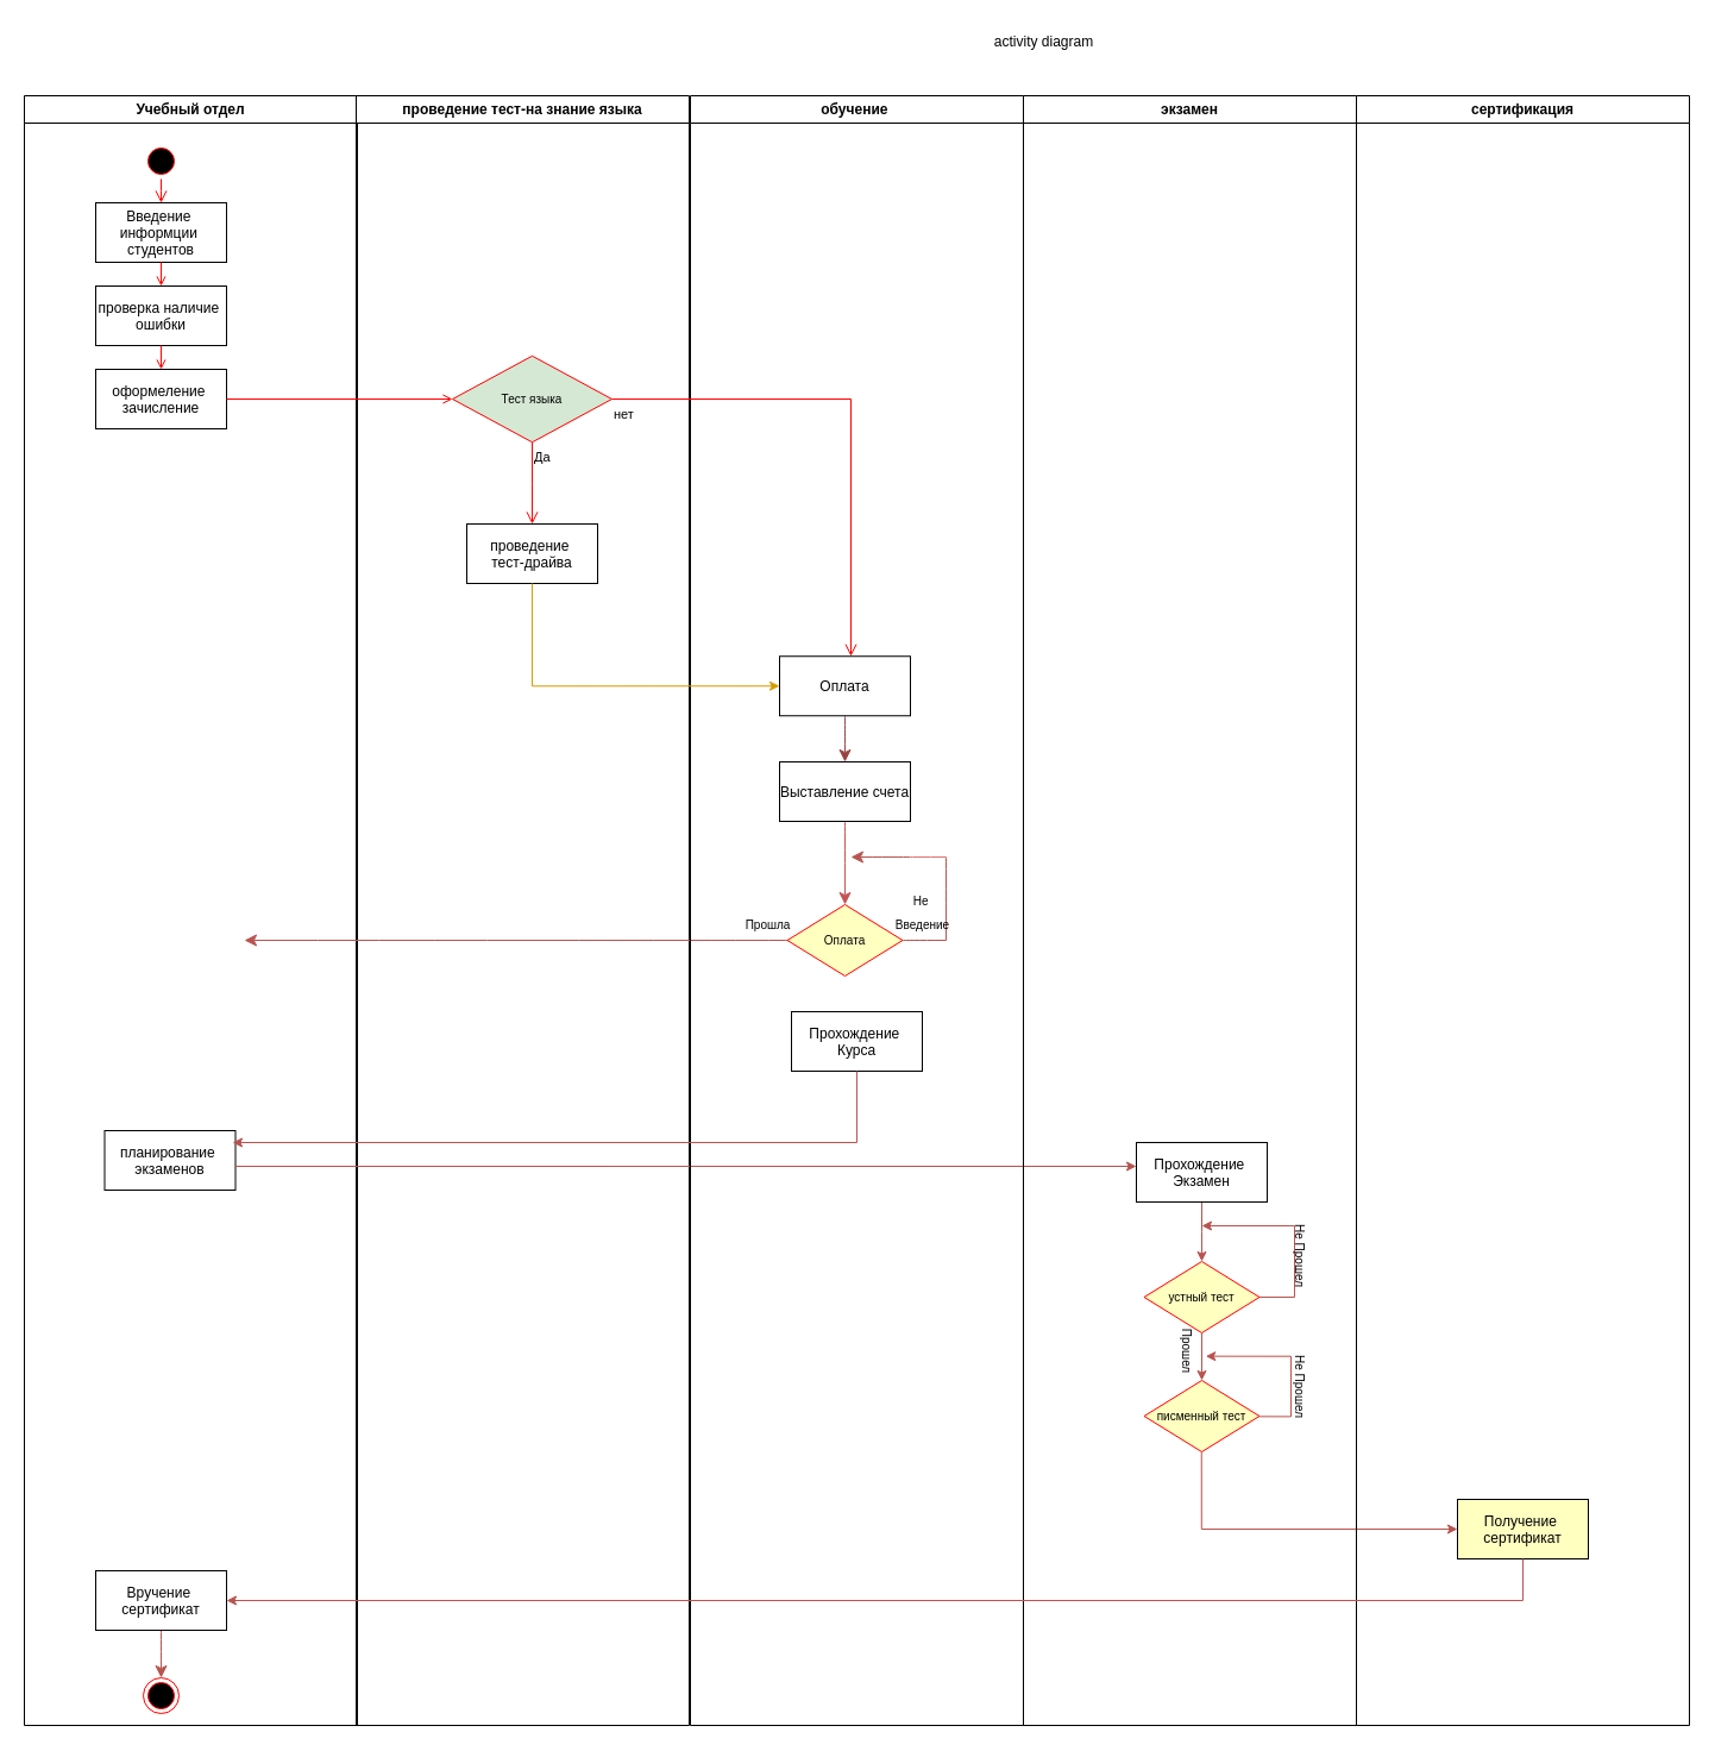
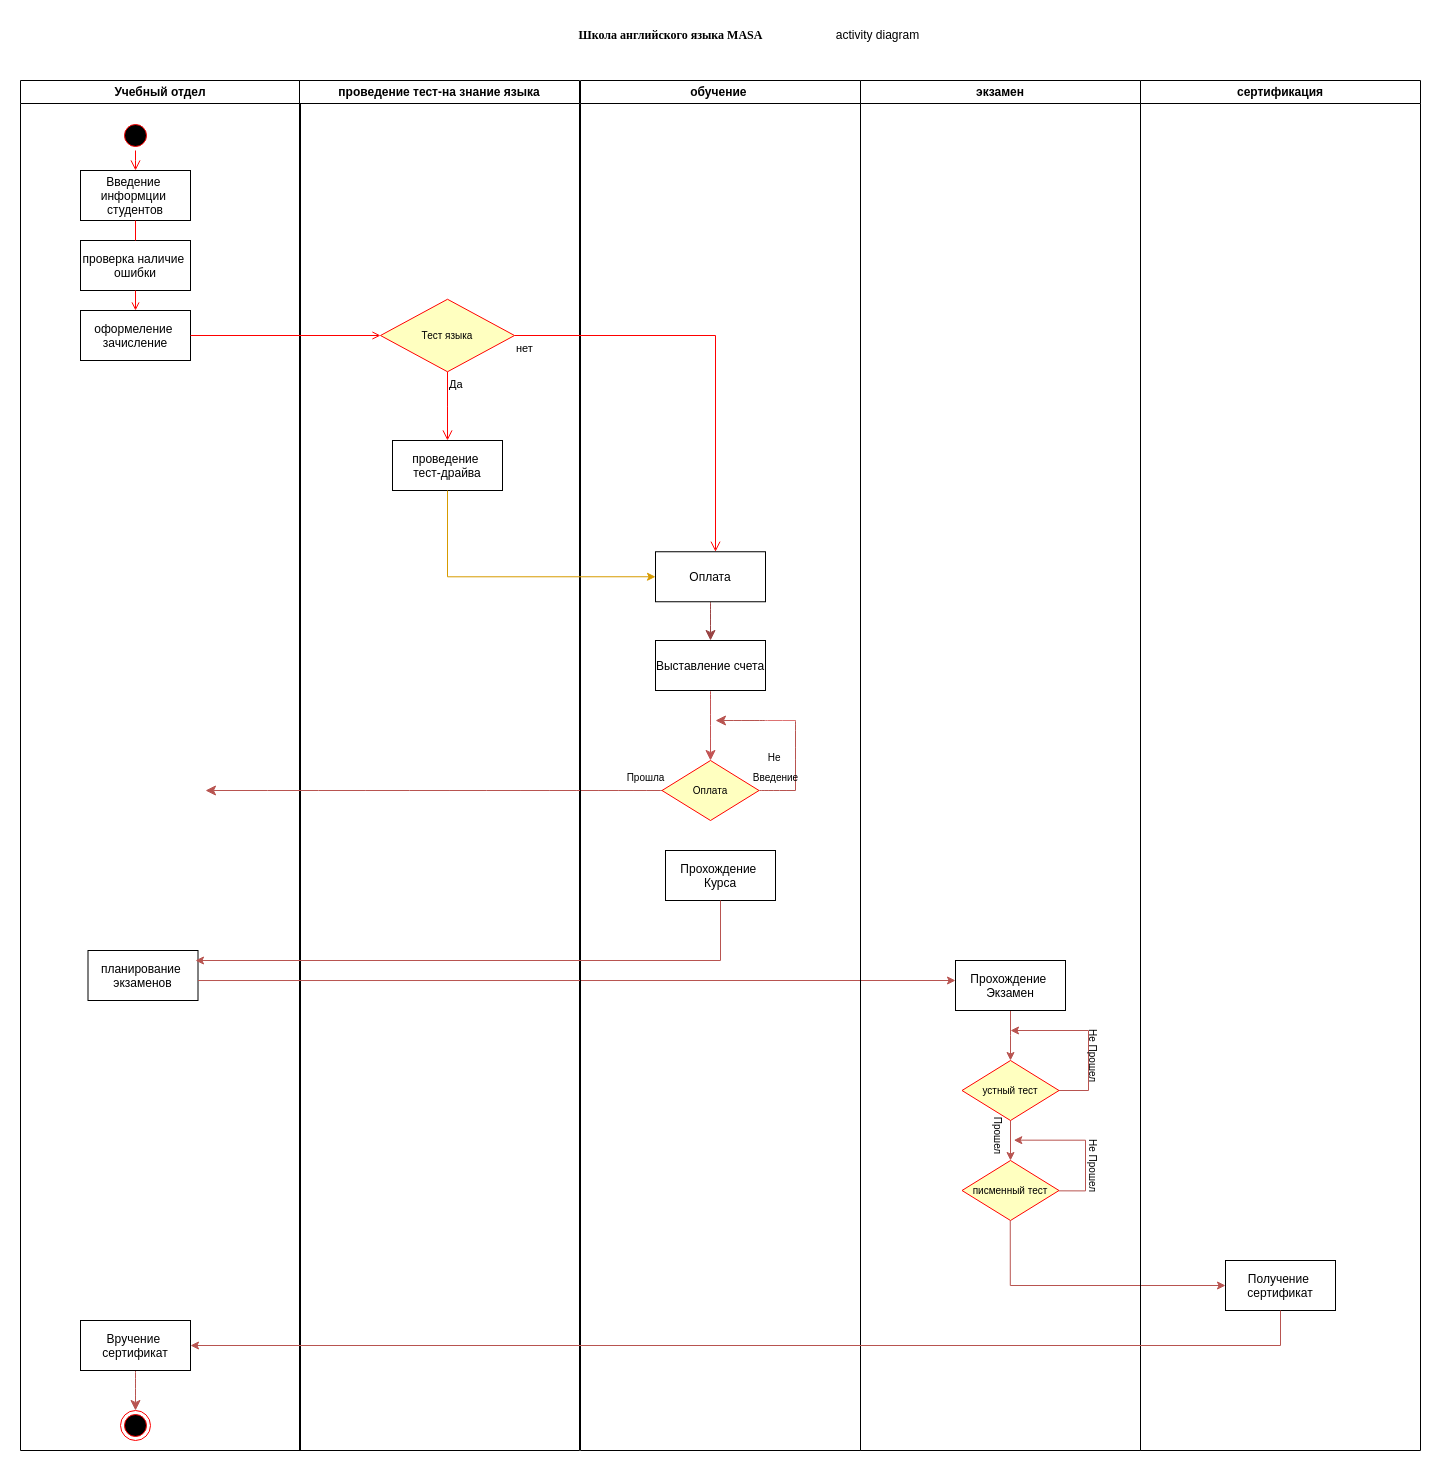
+ <mxCell id="47" value="&lt;span style=&quot;font-weight: 700;&quot;&gt;&lt;font face=&quot;Times New Roman&quot;&gt;Школа английского языка MASA&lt;/font&gt;&lt;/span&gt;" style="text;html=1;align=center;verticalAlign=middle;resizable=0;points=[];autosize=1;strokeColor=none;fillColor=none;" vertex="1" parent="1"><mxGeometry x="565" y="20" width="210" height="30" as="geometry" /></mxCell>
- <mxCell id="7" value="" style="endArrow=open;strokeColor=#FF0000;endFill=1;rounded=0" edge="1" parent="2" source="5" target="6"><mxGeometry relative="1" as="geometry" /></mxCell>
+ <mxCell id="7" value="" style="endArrow=none;strokeColor=#FF0000;endFill=1;rounded=0;" edge="1" parent="2" source="5" target="6"><mxGeometry relative="1" as="geometry" /></mxCell>
- <mxCell id="15" value="Тест языка" style="rhombus;fillColor=#d5e8d4;strokeColor=#ff0000;fontSize=10;" vertex="1" parent="14"><mxGeometry x="81" y="218.75" width="134" height="72.5" as="geometry" /></mxCell>
+ <mxCell id="15" value="Тест языка" style="rhombus;fillColor=#ffffc0;strokeColor=#ff0000;fontSize=10;" vertex="1" parent="14"><mxGeometry x="81" y="218.75" width="134" height="72.5" as="geometry" /></mxCell>
- <mxCell id="49" value="Получение &#10;сертификат" style="fillColor=#ffffc0;" vertex="1" parent="48"><mxGeometry x="85" y="1180" width="110" height="50" as="geometry" /></mxCell>
+ <mxCell id="49" value="Получение &#10;сертификат" style="" vertex="1" parent="48"><mxGeometry x="85" y="1180" width="110" height="50" as="geometry" /></mxCell>
